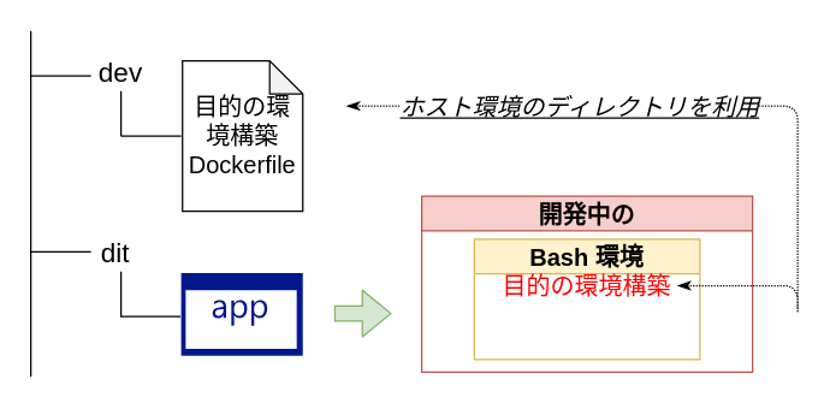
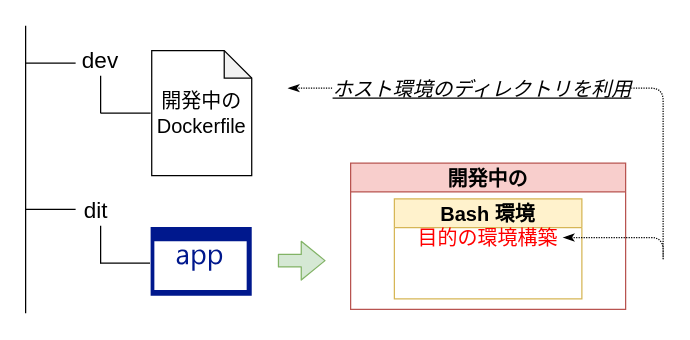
- <mxCell id="18" value="&lt;font style=&quot;font-size: 16px;&quot;&gt;目的の環境構築&lt;br&gt;Dockerfile&lt;/font&gt;" style="shape=note;whiteSpace=wrap;html=1;backgroundOutline=1;darkOpacity=0.05;size=22;" parent="1" vertex="1"><mxGeometry x="120.88" y="40" width="80" height="100" as="geometry" /></mxCell>
+ <mxCell id="18" value="&lt;font style=&quot;font-size: 16px;&quot;&gt;開発中の&lt;br&gt;Dockerfile&lt;/font&gt;" style="shape=note;whiteSpace=wrap;html=1;backgroundOutline=1;darkOpacity=0.05;size=22;" parent="1" vertex="1"><mxGeometry x="120.88" y="40" width="80" height="100" as="geometry" /></mxCell>
